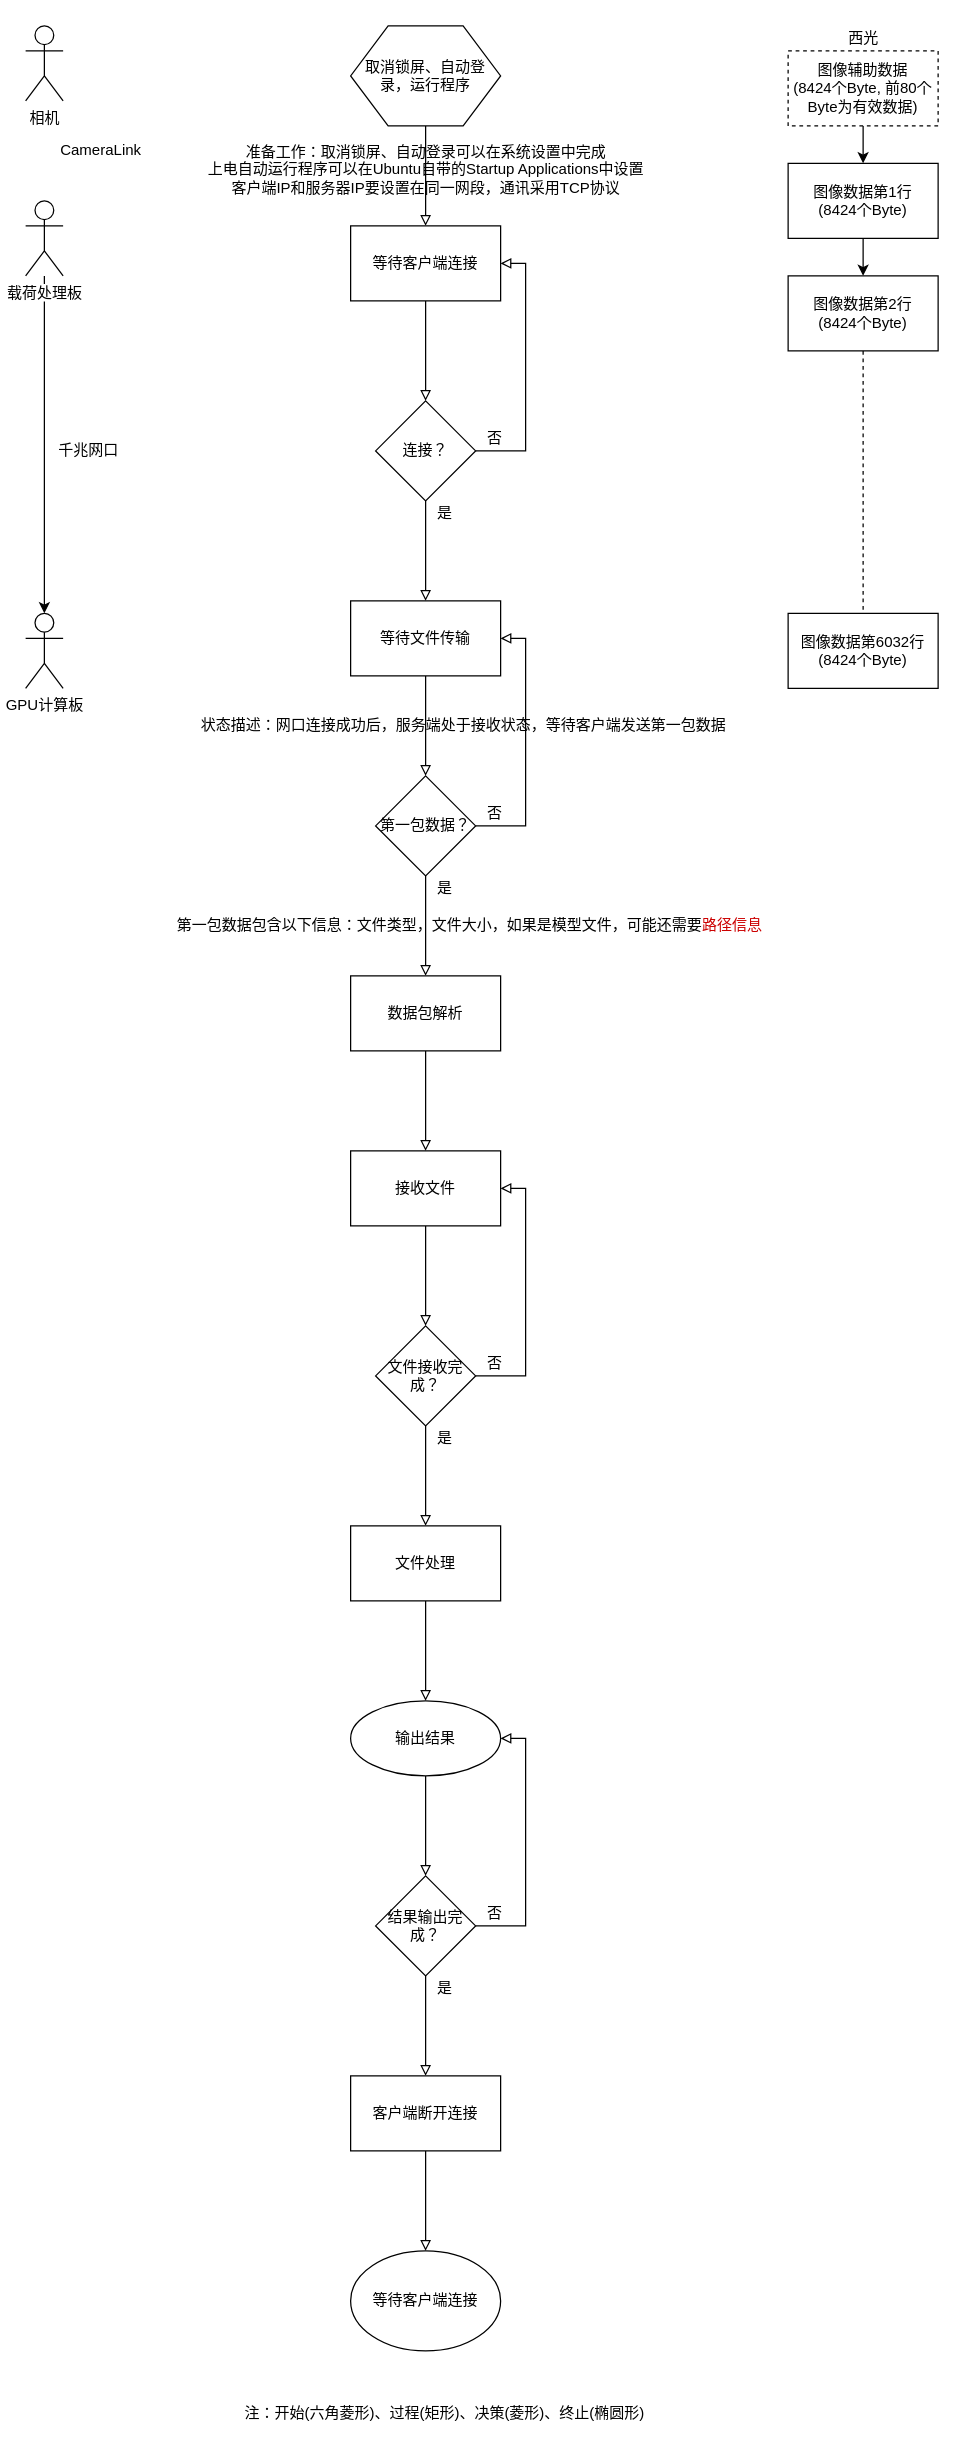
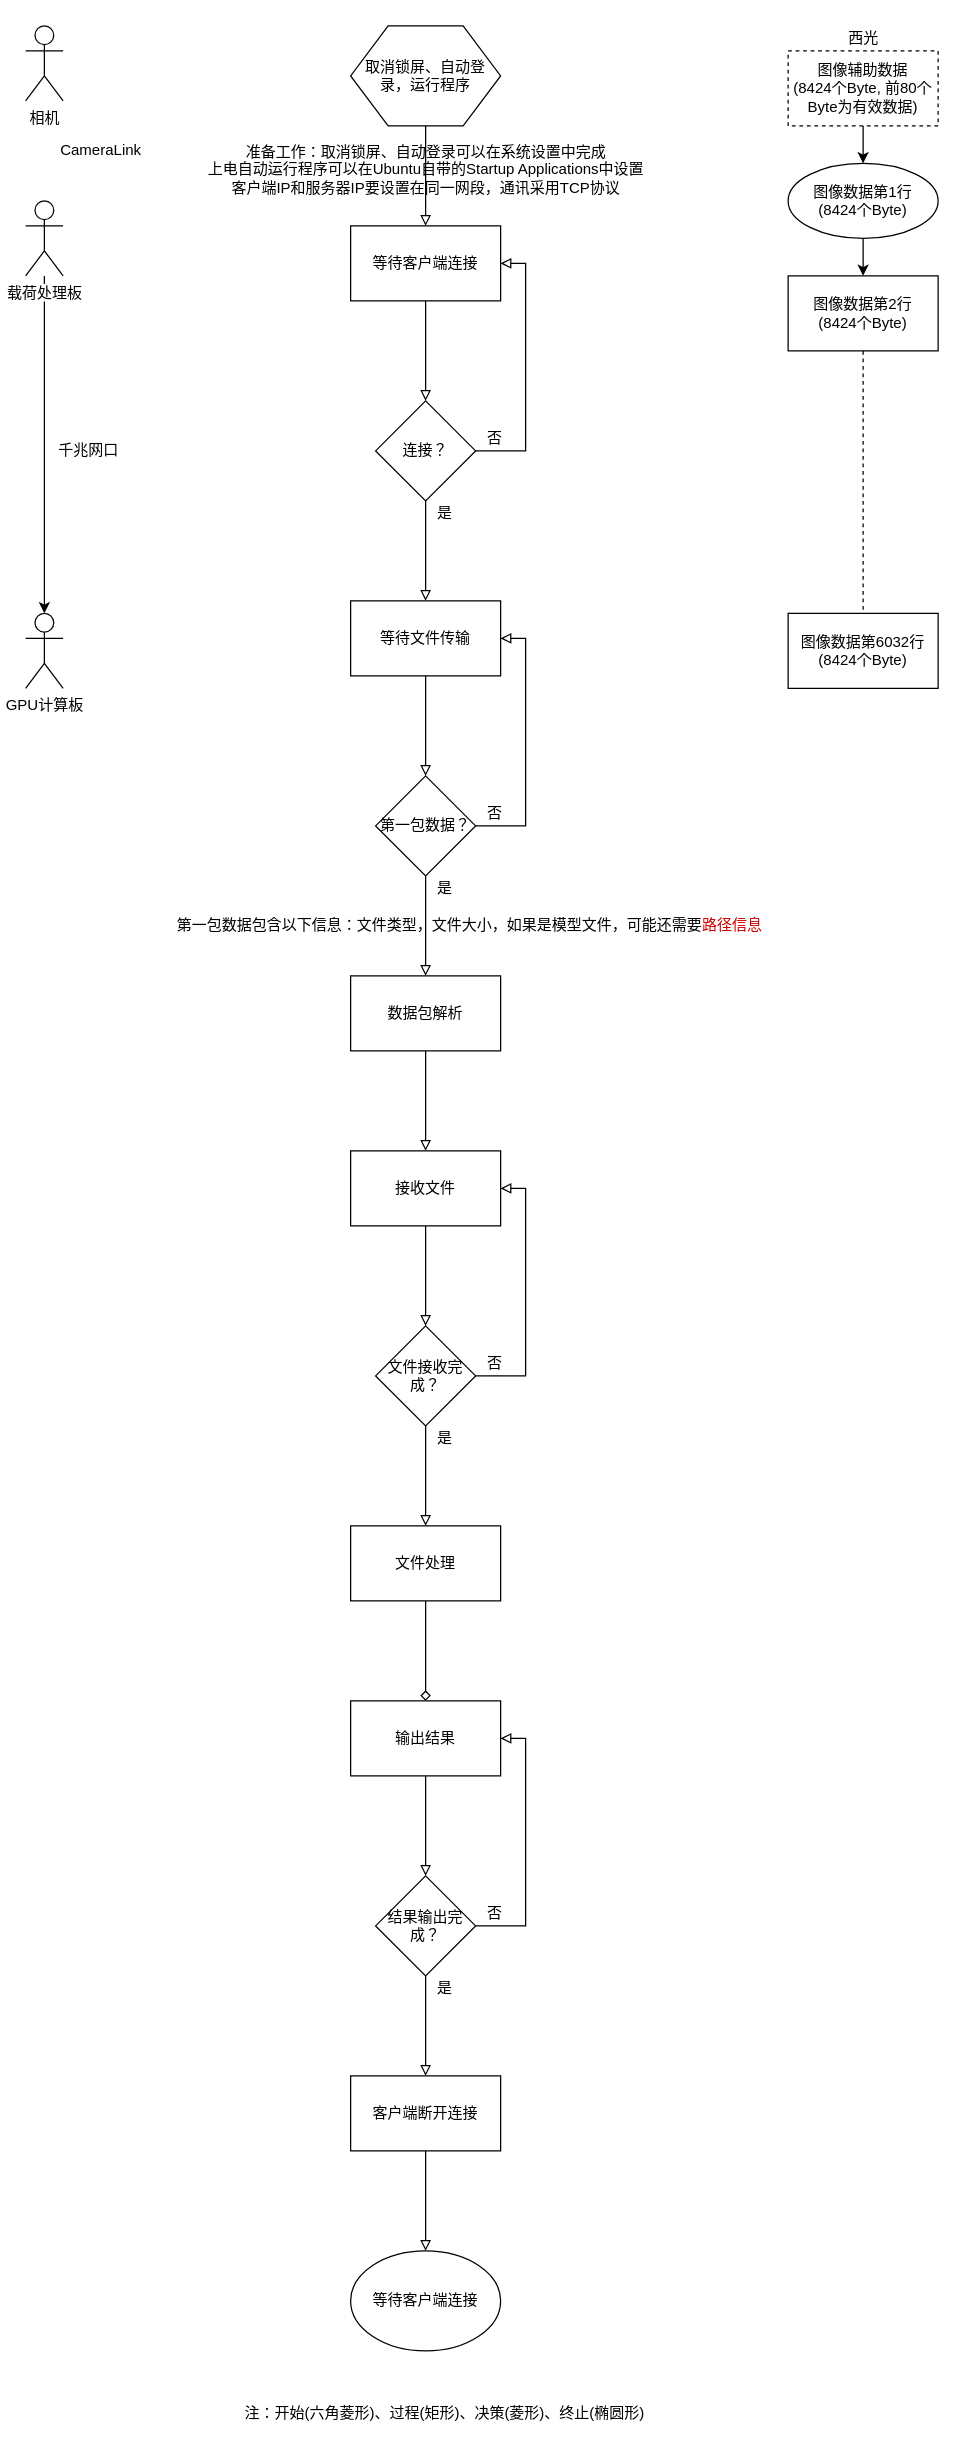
- <mxCell id="11" value="图像数据第1行&lt;br&gt;(8424个Byte)" style="rounded=0;whiteSpace=wrap;html=1;shadow=0;strokeWidth=1;" vertex="1" parent="1"><mxGeometry x="630" y="130" width="120" height="60" as="geometry" /></mxCell>
+ <mxCell id="11" value="图像数据第1行&lt;br&gt;(8424个Byte)" style="ellipse;whiteSpace=wrap;html=1;shadow=0;strokeWidth=1;" vertex="1" parent="1"><mxGeometry x="630" y="130" width="120" height="60" as="geometry" /></mxCell>
- <mxCell id="55" value="状态描述：网口连接成功后，服务端处于接收状态，等待客户端发送第一包数据" style="text;html=1;align=center;verticalAlign=middle;resizable=0;points=[];autosize=1;" vertex="1" parent="1"><mxGeometry x="150" y="570" width="440" height="20" as="geometry" /></mxCell>
- <mxCell id="40" value="" style="edgeStyle=orthogonalEdgeStyle;rounded=0;orthogonalLoop=1;jettySize=auto;html=1;endArrow=block;endFill=0;" edge="1" parent="1" source="41" target="43"><mxGeometry relative="1" as="geometry" /></mxCell>
+ <mxCell id="40" value="" style="edgeStyle=orthogonalEdgeStyle;rounded=0;orthogonalLoop=1;jettySize=auto;html=1;endArrow=diamond;endFill=0;" edge="1" parent="1" source="41" target="43"><mxGeometry relative="1" as="geometry" /></mxCell>
- <mxCell id="43" value="输出结果" style="ellipse;whiteSpace=wrap;html=1;shadow=0;strokeWidth=1;" vertex="1" parent="1"><mxGeometry x="280" y="1360" width="120" height="60" as="geometry" /></mxCell>
+ <mxCell id="43" value="输出结果" style="rounded=0;whiteSpace=wrap;html=1;shadow=0;strokeWidth=1;" vertex="1" parent="1"><mxGeometry x="280" y="1360" width="120" height="60" as="geometry" /></mxCell>
